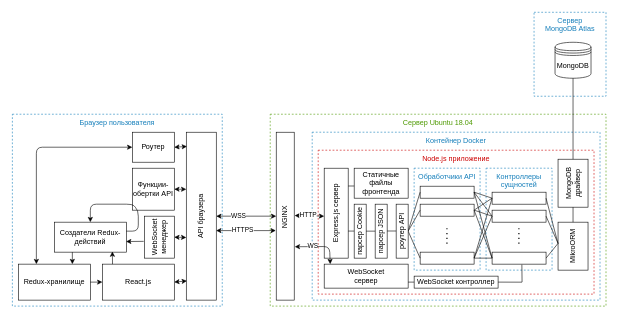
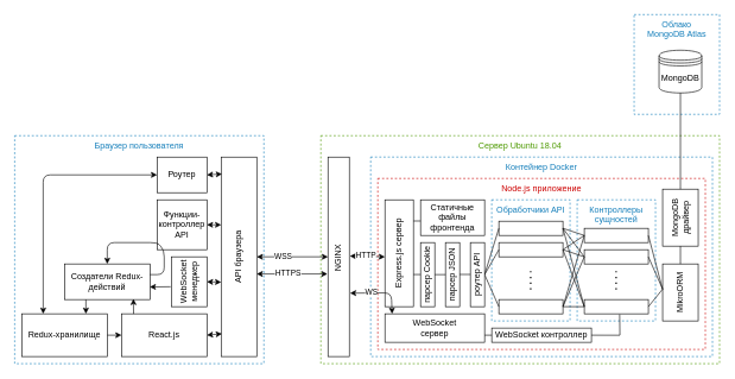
- <mxCell id="6" value="Сервер&#10;MongoDB Atlas" style="fillColor=none;strokeColor=#147EBA;dashed=1;verticalAlign=top;fontStyle=0;fontColor=#147EBA;" vertex="1" parent="1"><mxGeometry x="890" y="20" width="120" height="140" as="geometry" /></mxCell>
+ <mxCell id="6" value="Облако&#10;MongoDB Atlas" style="fillColor=none;strokeColor=#147EBA;dashed=1;verticalAlign=top;fontStyle=0;fontColor=#147EBA;" vertex="1" parent="1"><mxGeometry x="890" y="20" width="120" height="140" as="geometry" /></mxCell>
- <mxCell id="61" value="Функции-обертки API" style="rounded=0;whiteSpace=wrap;html=1;strokeColor=#000000;fontColor=#000000;" vertex="1" parent="1"><mxGeometry x="220" y="280" width="70" height="70" as="geometry" /></mxCell>
+ <mxCell id="61" value="Функции-контроллер API" style="rounded=0;whiteSpace=wrap;html=1;strokeColor=#000000;fontColor=#000000;" vertex="1" parent="1"><mxGeometry x="220" y="280" width="70" height="70" as="geometry" /></mxCell>
